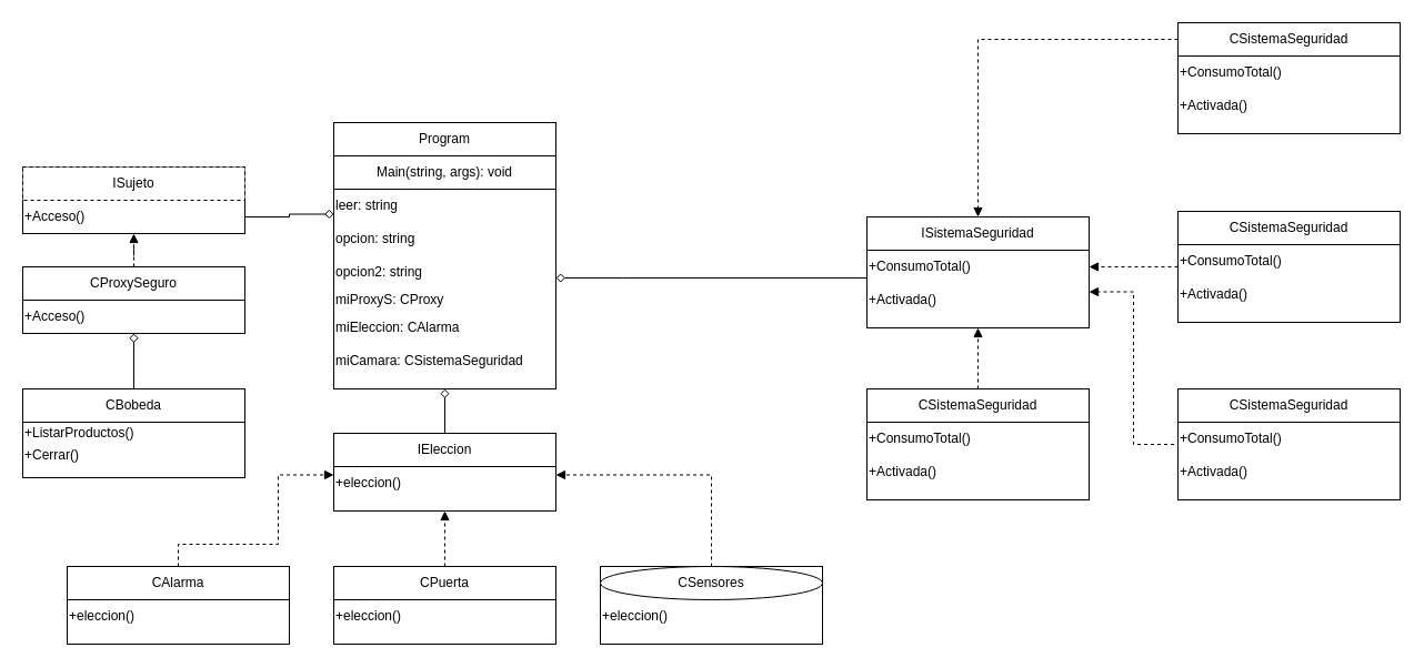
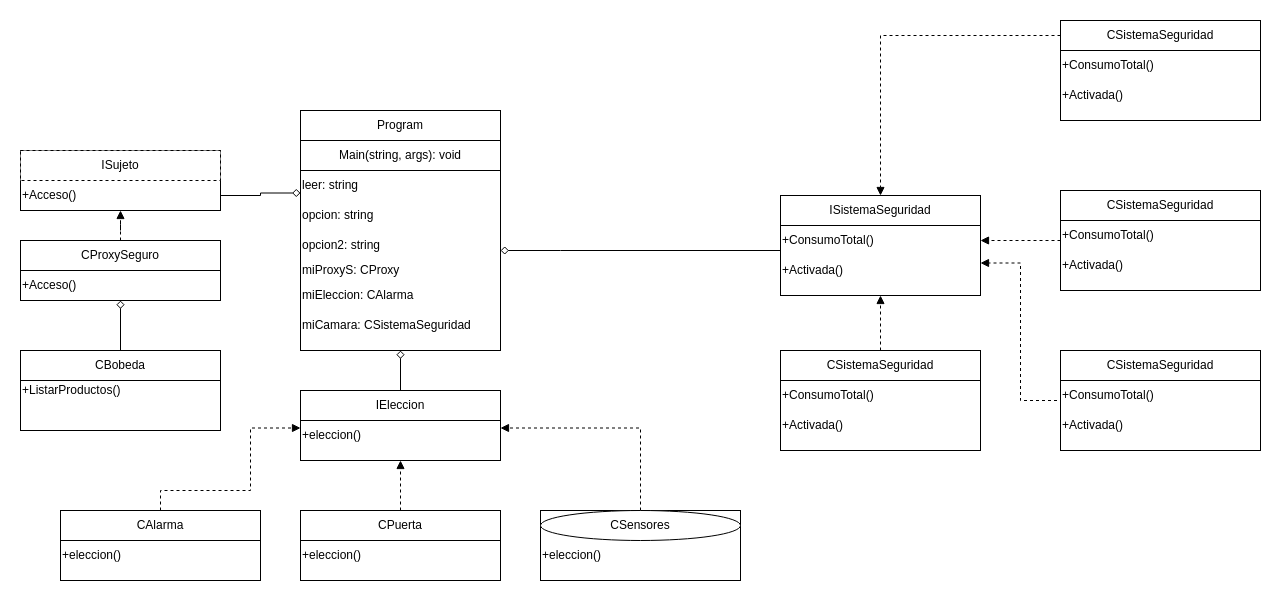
- <mxCell id="64" value="+Cerrar()" style="text;html=1;strokeColor=none;fillColor=none;align=left;verticalAlign=middle;whiteSpace=wrap;rounded=0;" vertex="1" parent="1"><mxGeometry x="20" y="400" width="200" height="20" as="geometry" /></mxCell>
